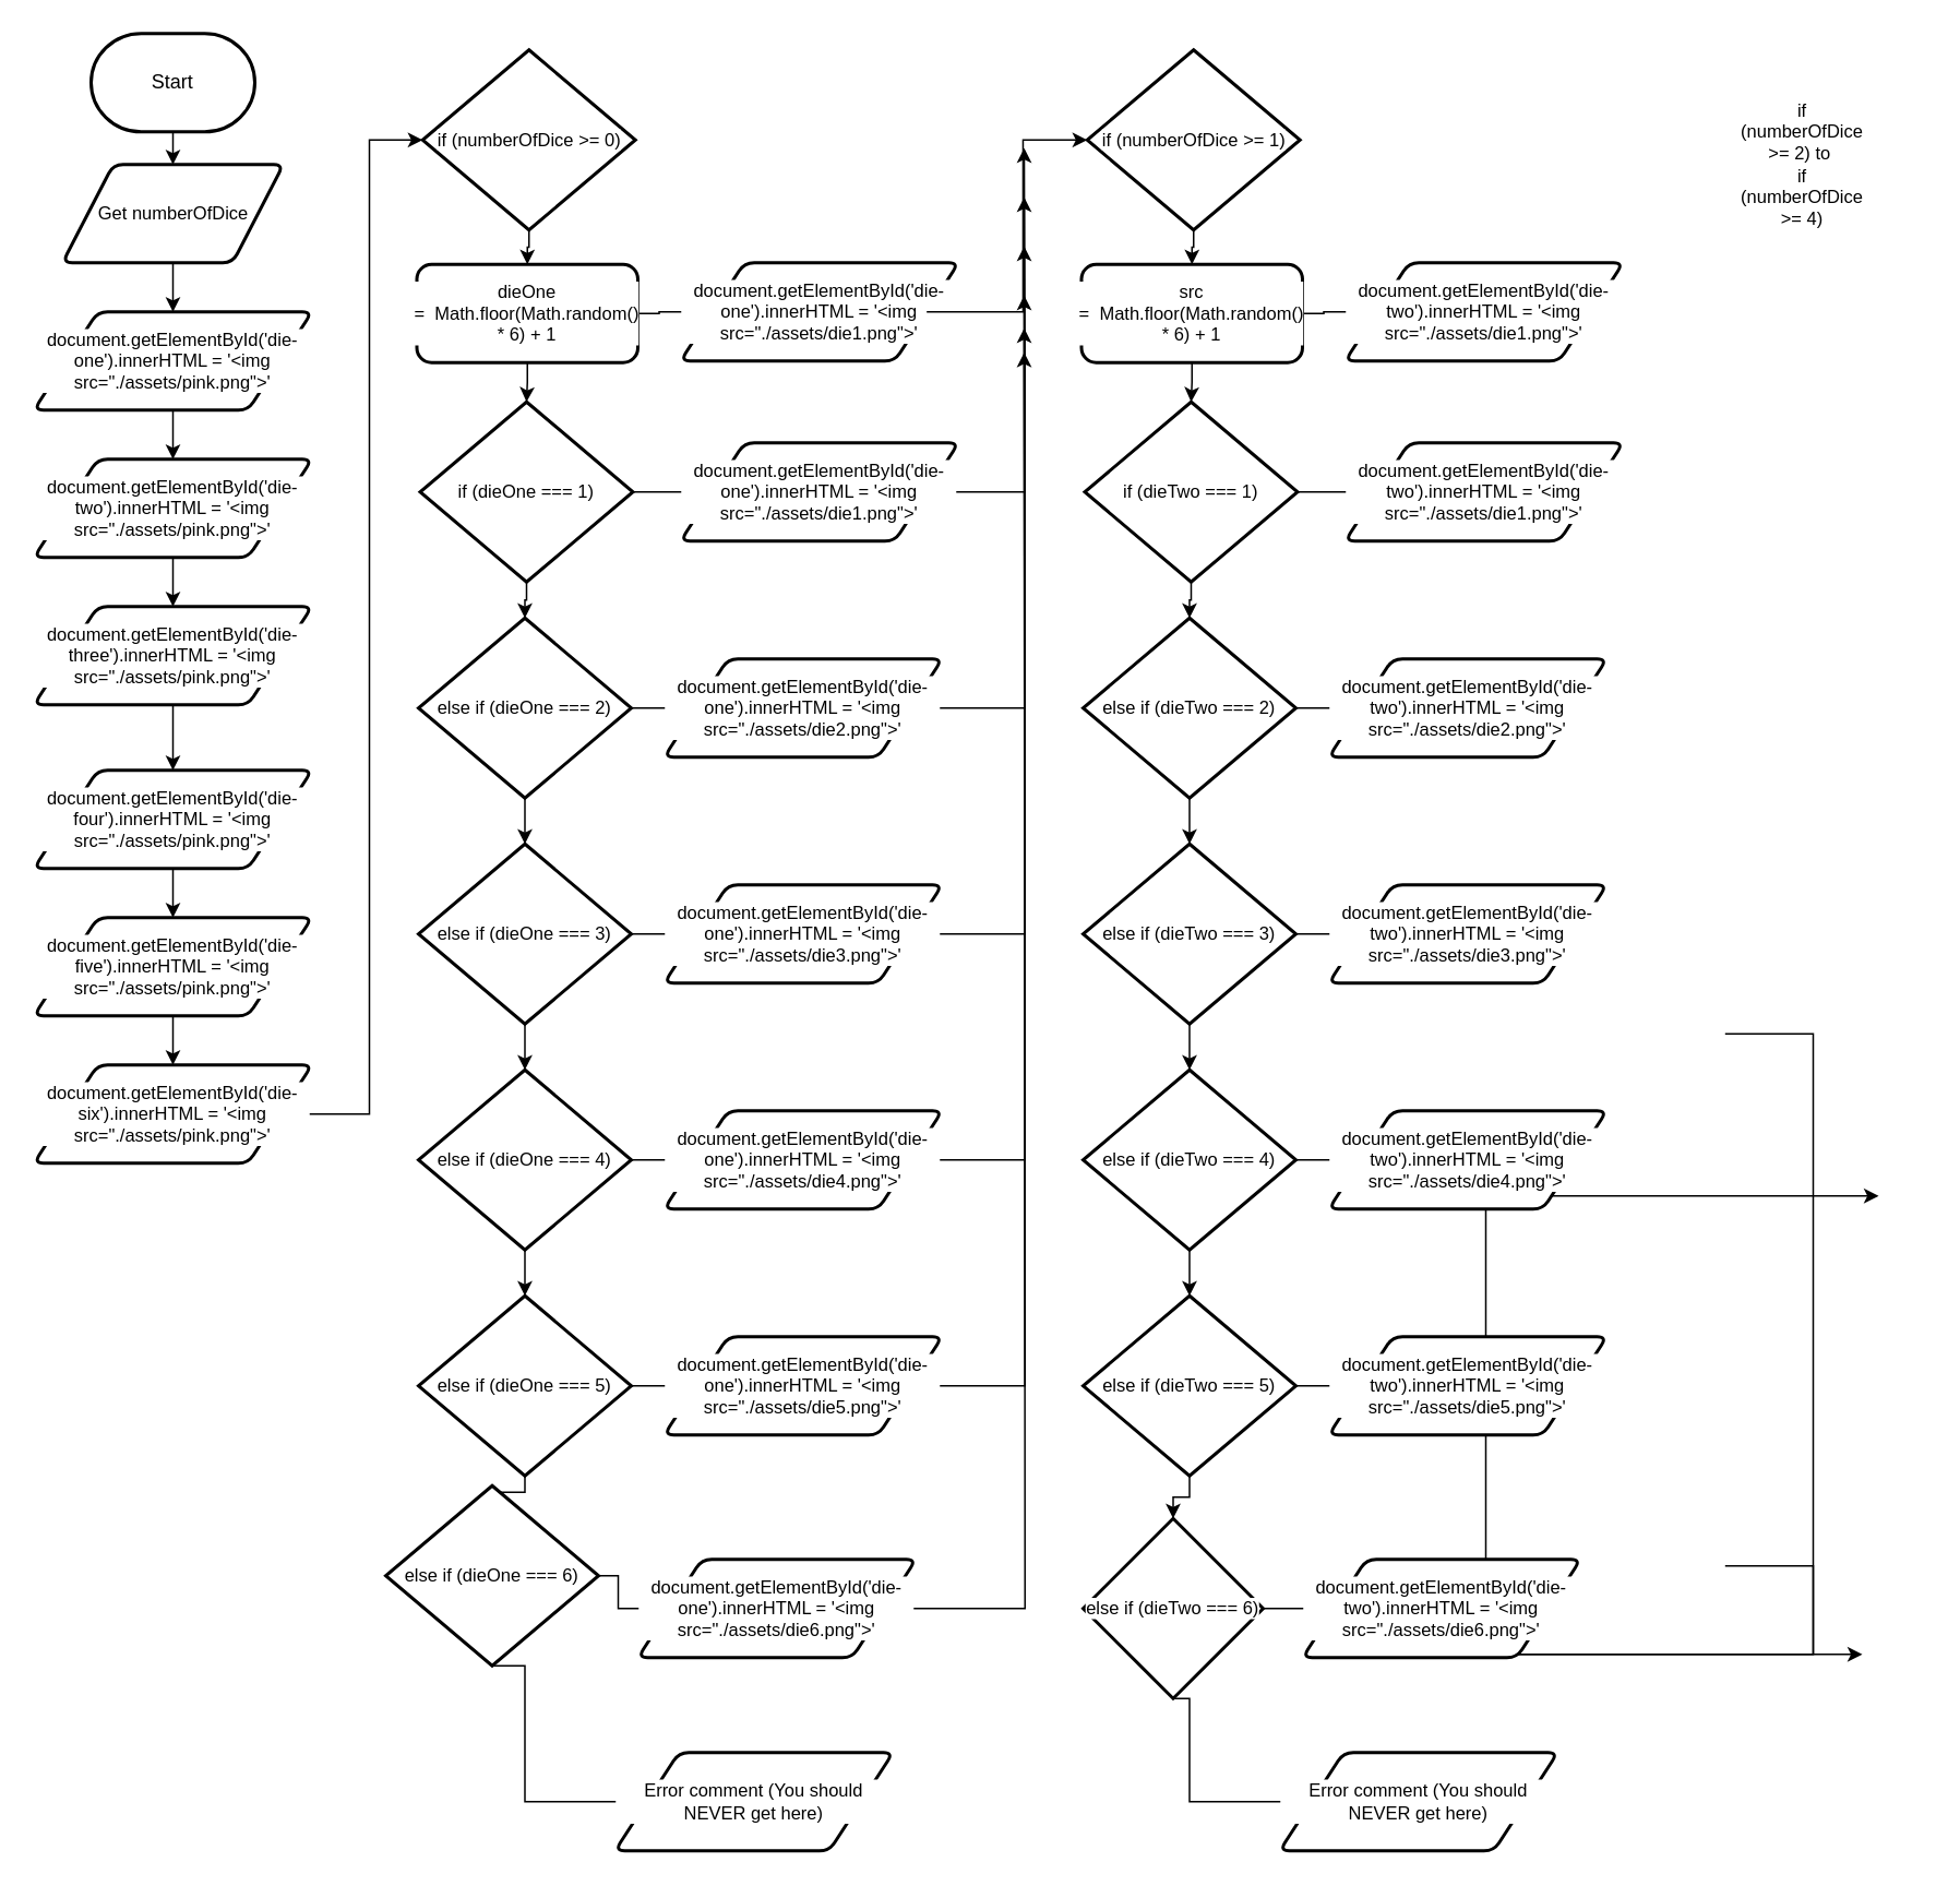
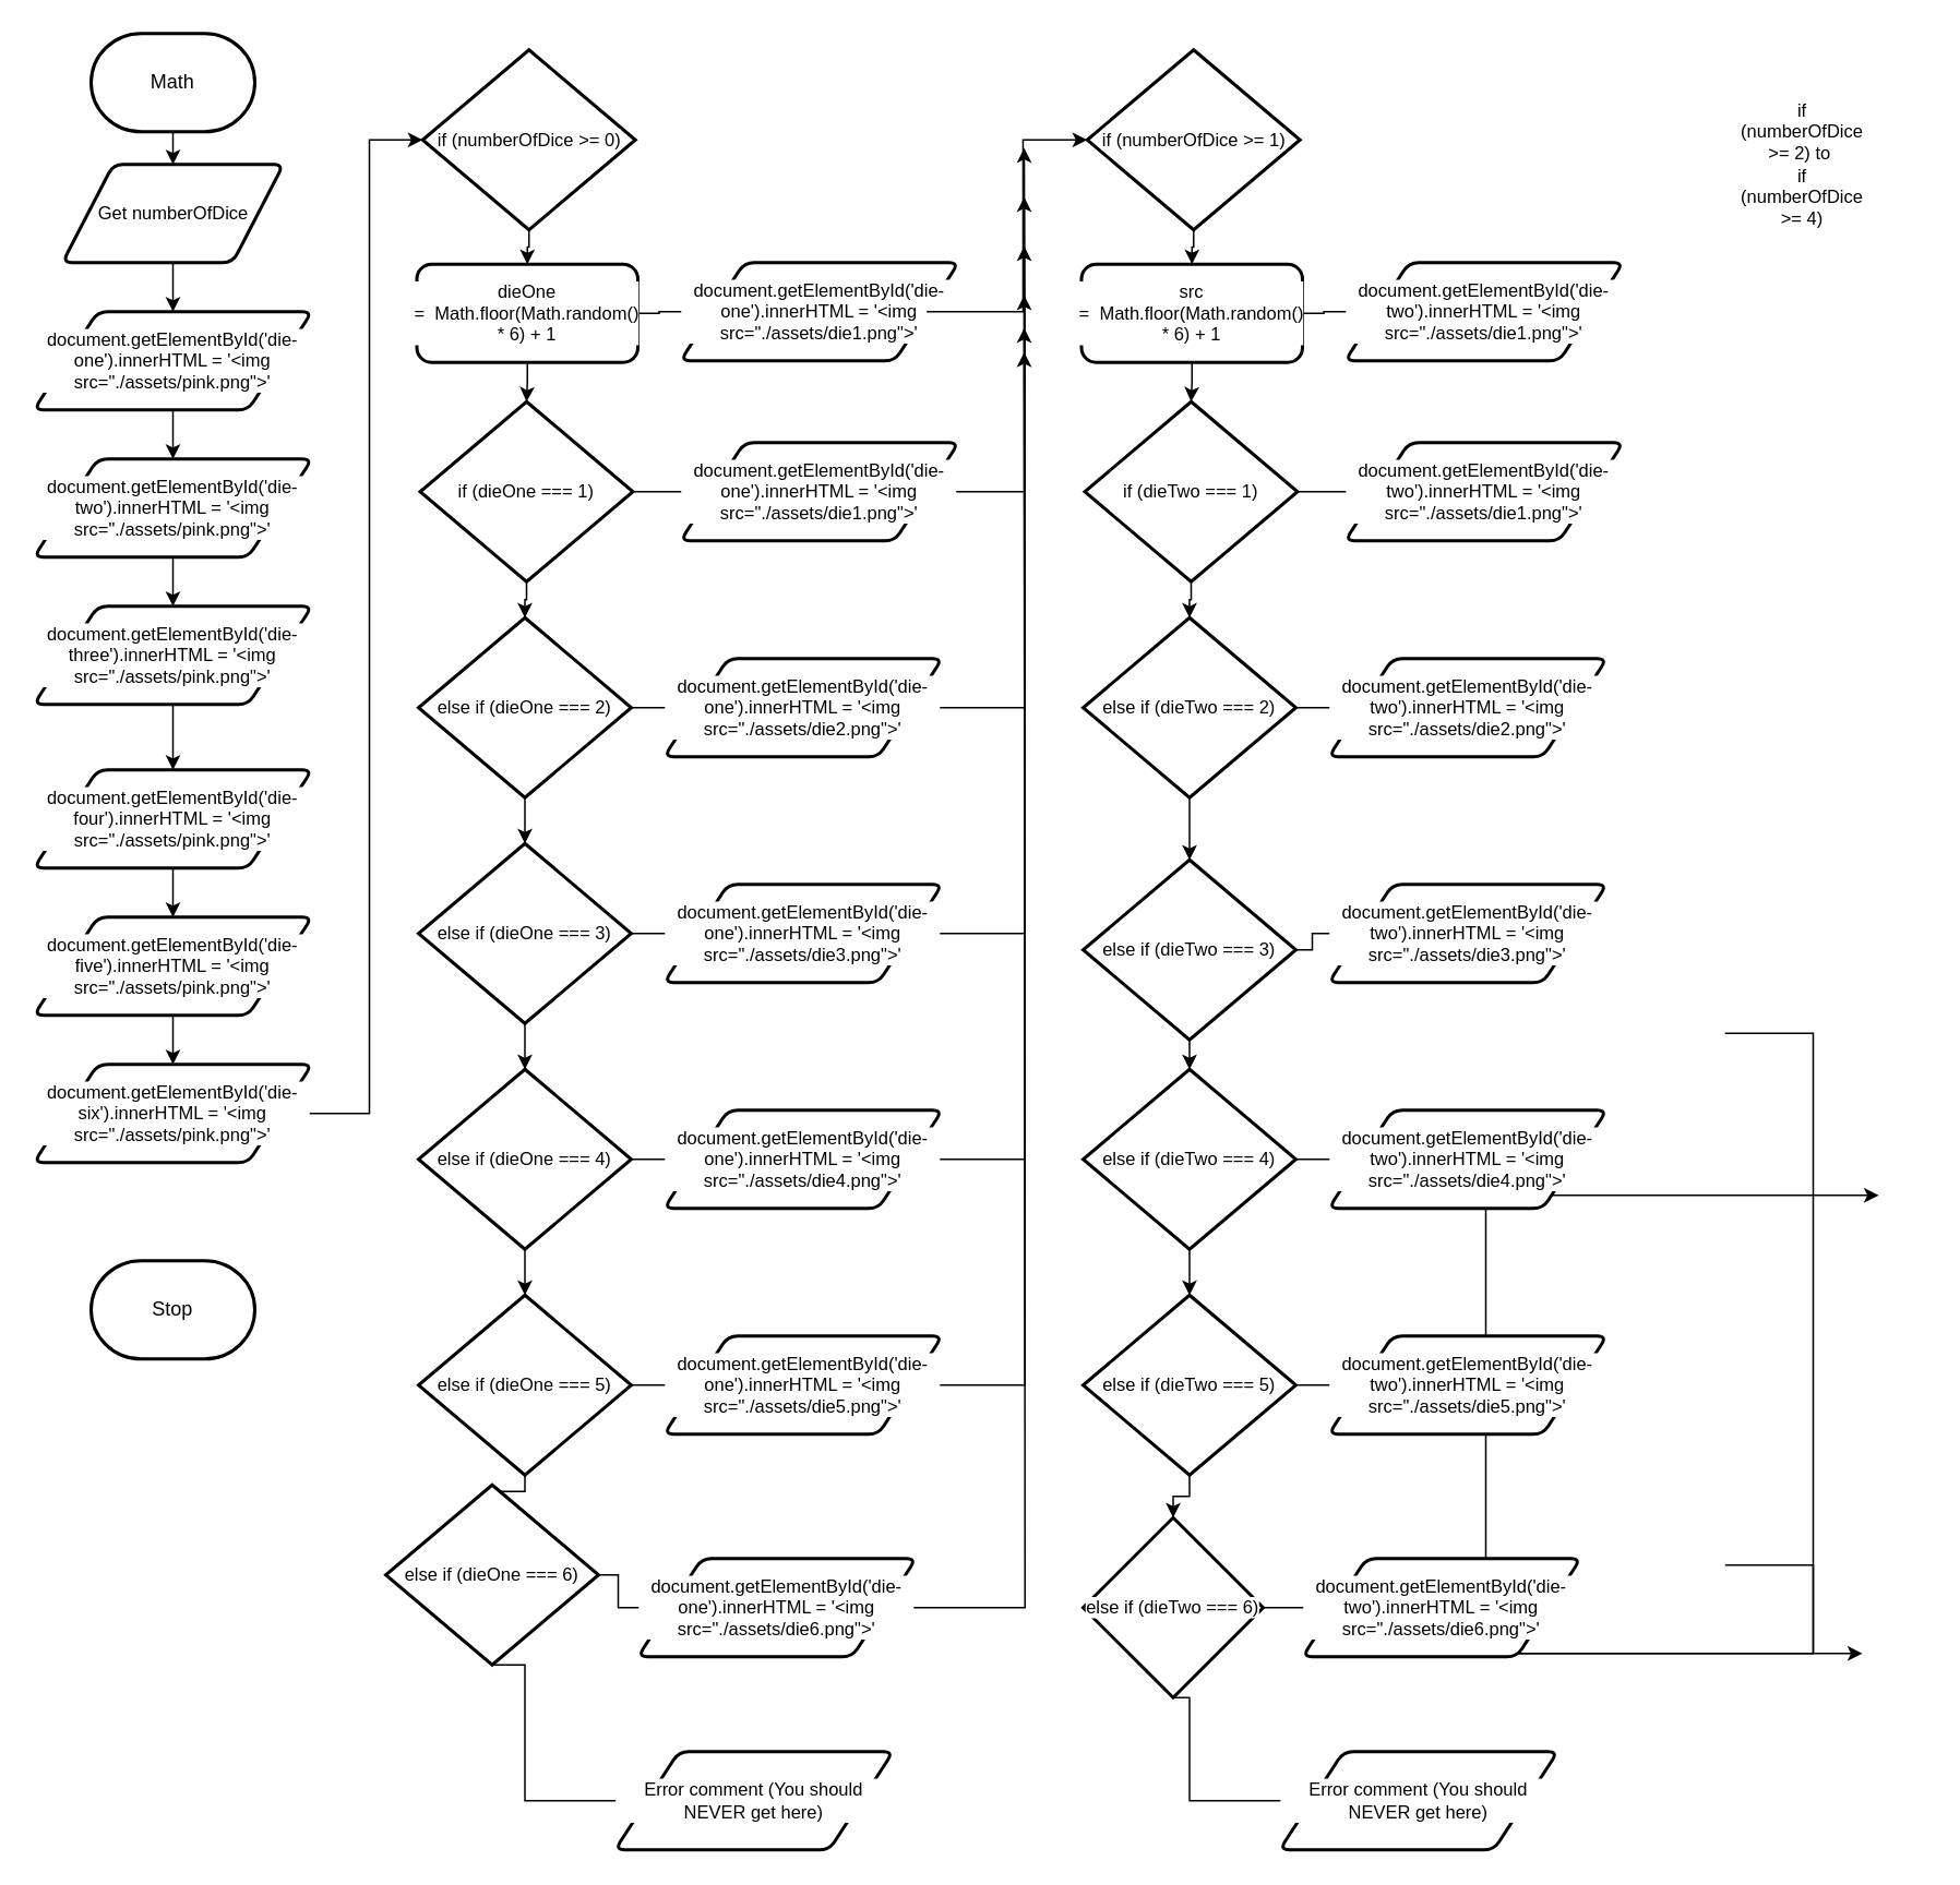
- <mxCell id="3" value="Start" style="strokeWidth=2;html=1;shape=mxgraph.flowchart.terminator;whiteSpace=wrap;" parent="1" vertex="1"><mxGeometry x="55" y="20" width="100" height="60" as="geometry" /></mxCell>
+ <mxCell id="3" value="Math" style="strokeWidth=2;html=1;shape=mxgraph.flowchart.terminator;whiteSpace=wrap;" parent="1" vertex="1"><mxGeometry x="55" y="20" width="100" height="60" as="geometry" /></mxCell>
- <mxCell id="73" value="else if (&lt;span style=&quot;color: rgb(0, 0, 0);&quot;&gt;dieTwo&lt;/span&gt;&amp;nbsp;=== 3)" style="strokeWidth=2;html=1;shape=mxgraph.flowchart.decision;whiteSpace=wrap;fontFamily=Helvetica;fontSize=11;fontColor=default;labelBackgroundColor=default;" vertex="1" parent="1"><mxGeometry x="661" y="515" width="130" height="110" as="geometry" /></mxCell>
+ <mxCell id="73" value="else if (&lt;span style=&quot;color: rgb(0, 0, 0);&quot;&gt;dieTwo&lt;/span&gt;&amp;nbsp;=== 3)" style="strokeWidth=2;html=1;shape=mxgraph.flowchart.decision;whiteSpace=wrap;fontFamily=Helvetica;fontSize=11;fontColor=default;labelBackgroundColor=default;" vertex="1" parent="1"><mxGeometry x="661" y="525" width="130" height="110" as="geometry" /></mxCell>
+ <mxCell id="4" value="Stop" style="strokeWidth=2;html=1;shape=mxgraph.flowchart.terminator;whiteSpace=wrap;" parent="1" vertex="1"><mxGeometry x="55" y="770" width="100" height="60" as="geometry" /></mxCell>
